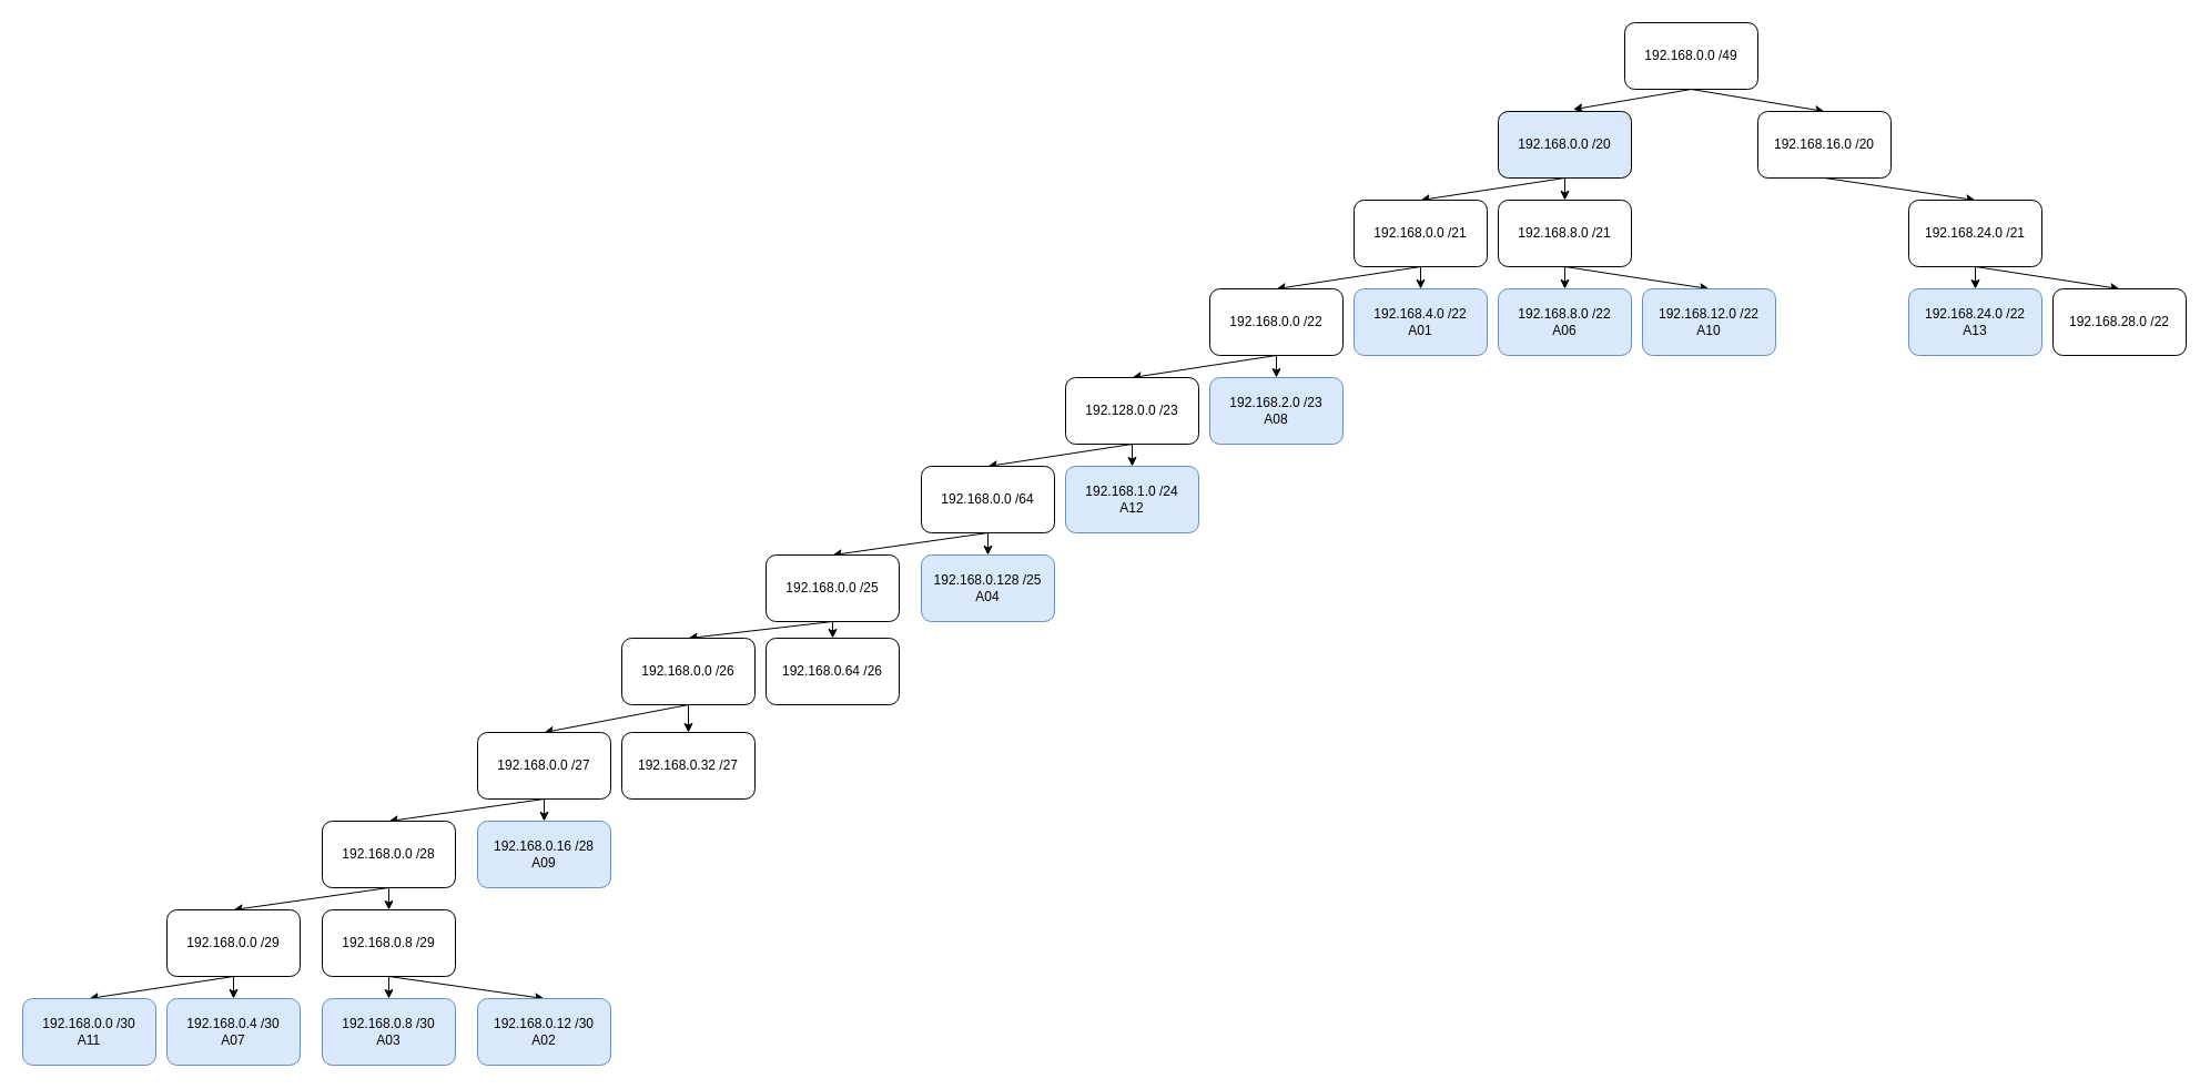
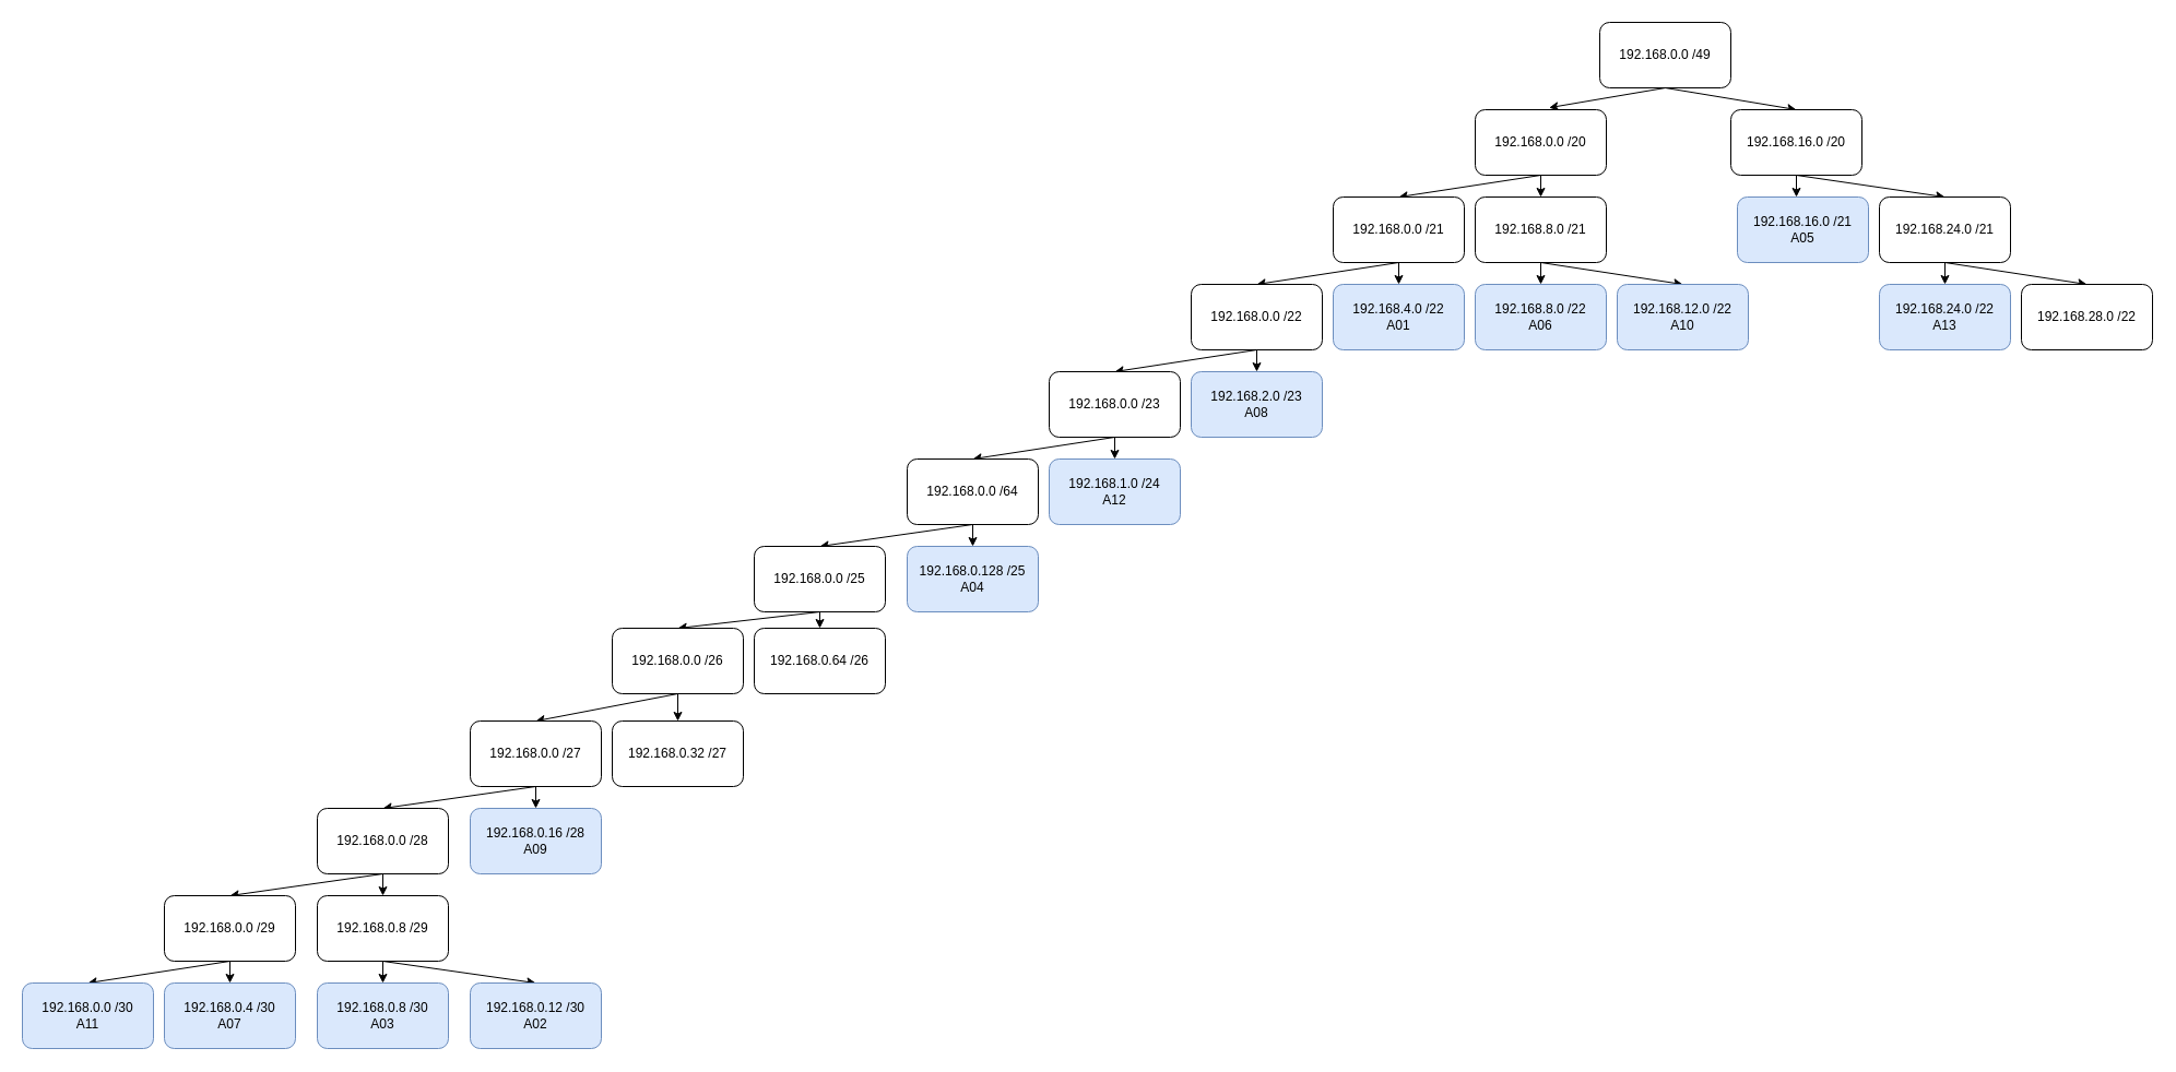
- <mxCell id="7" value="192.168.0.0 /20" style="rounded=1;whiteSpace=wrap;html=1;fillColor=#dae8fc;" parent="1" vertex="1"><mxGeometry x="1350" y="100" width="120" height="60" as="geometry" /></mxCell>
+ <mxCell id="7" value="192.168.0.0 /20" style="rounded=1;whiteSpace=wrap;html=1;" parent="1" vertex="1"><mxGeometry x="1350" y="100" width="120" height="60" as="geometry" /></mxCell>
+ <mxCell id="8" style="edgeStyle=none;rounded=0;orthogonalLoop=1;jettySize=auto;html=1;exitX=0.5;exitY=1;exitDx=0;exitDy=0;entryX=0.45;entryY=0;entryDx=0;entryDy=0;entryPerimeter=0;strokeColor=#000000;" parent="1" source="10" target="17" edge="1"><mxGeometry relative="1" as="geometry" /></mxCell>
+ <mxCell id="17" value="192.168.16.0 /21&lt;br&gt;A05" style="rounded=1;whiteSpace=wrap;html=1;fillColor=#dae8fc;strokeColor=#6c8ebf;" parent="1" vertex="1"><mxGeometry x="1590" y="180" width="120" height="60" as="geometry" /></mxCell>
- <mxCell id="28" value="192.128.0.0 /23" style="rounded=1;whiteSpace=wrap;html=1;" parent="1" vertex="1"><mxGeometry x="960" y="340" width="120" height="60" as="geometry" /></mxCell>
+ <mxCell id="28" value="192.168.0.0 /23" style="rounded=1;whiteSpace=wrap;html=1;" parent="1" vertex="1"><mxGeometry x="960" y="340" width="120" height="60" as="geometry" /></mxCell>
